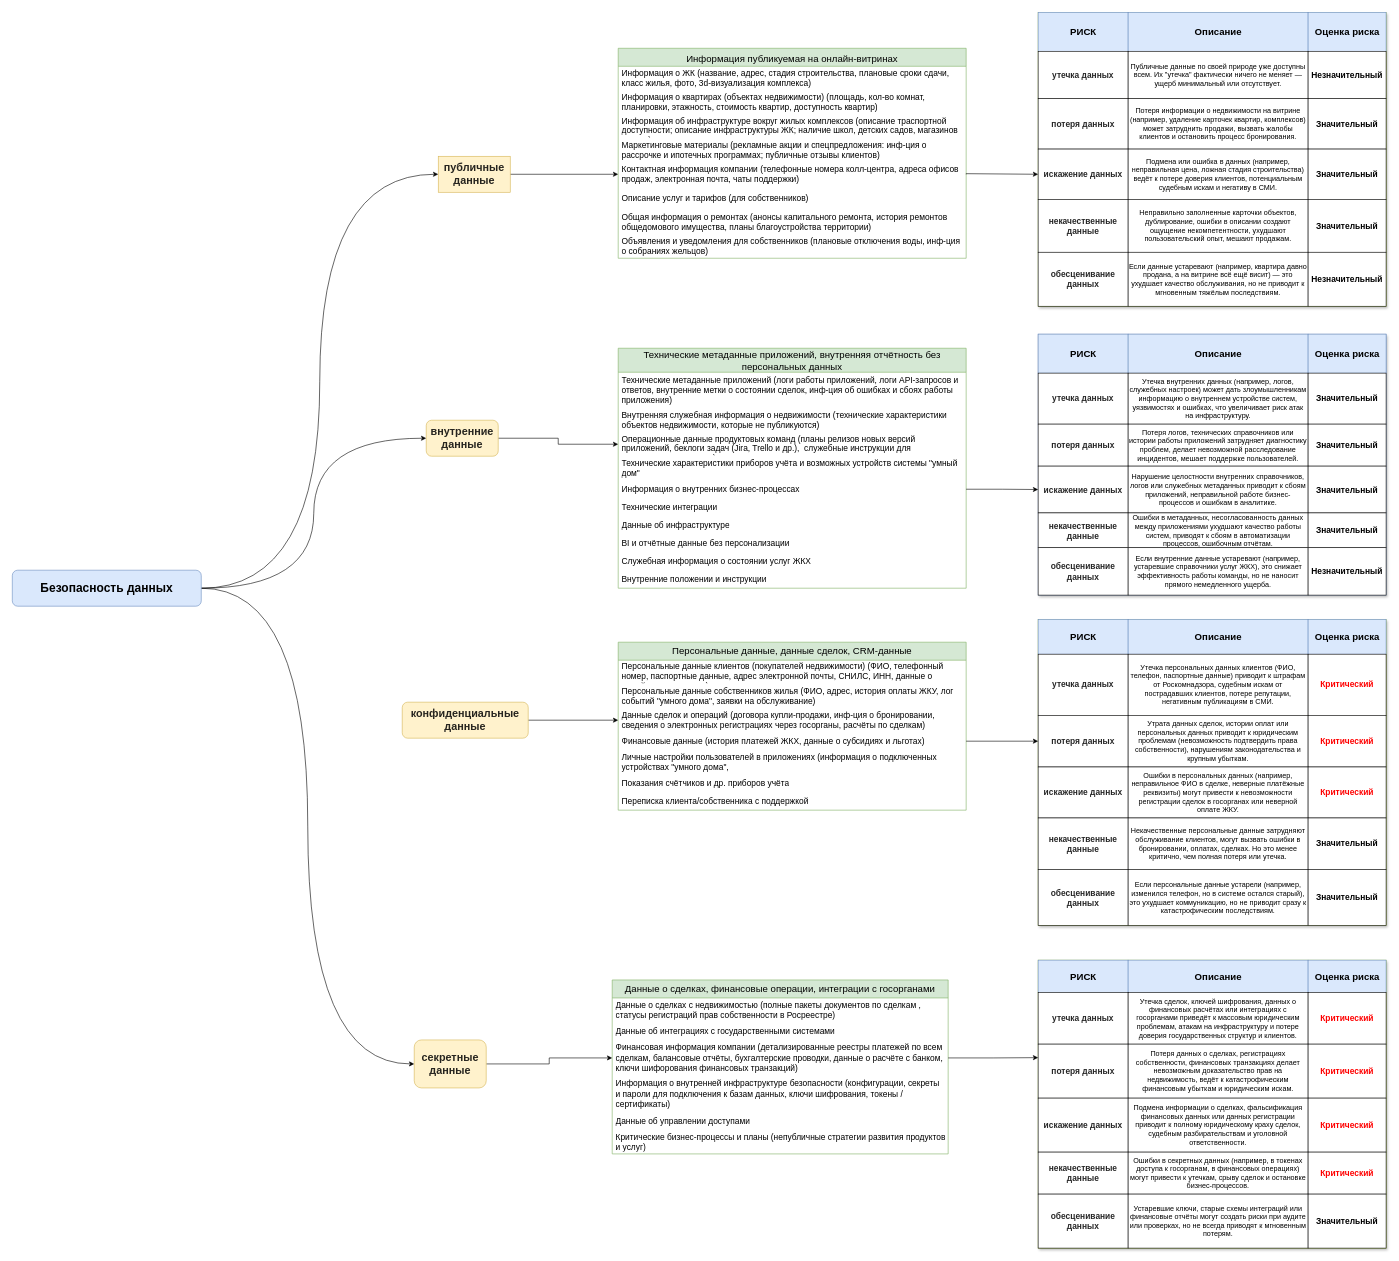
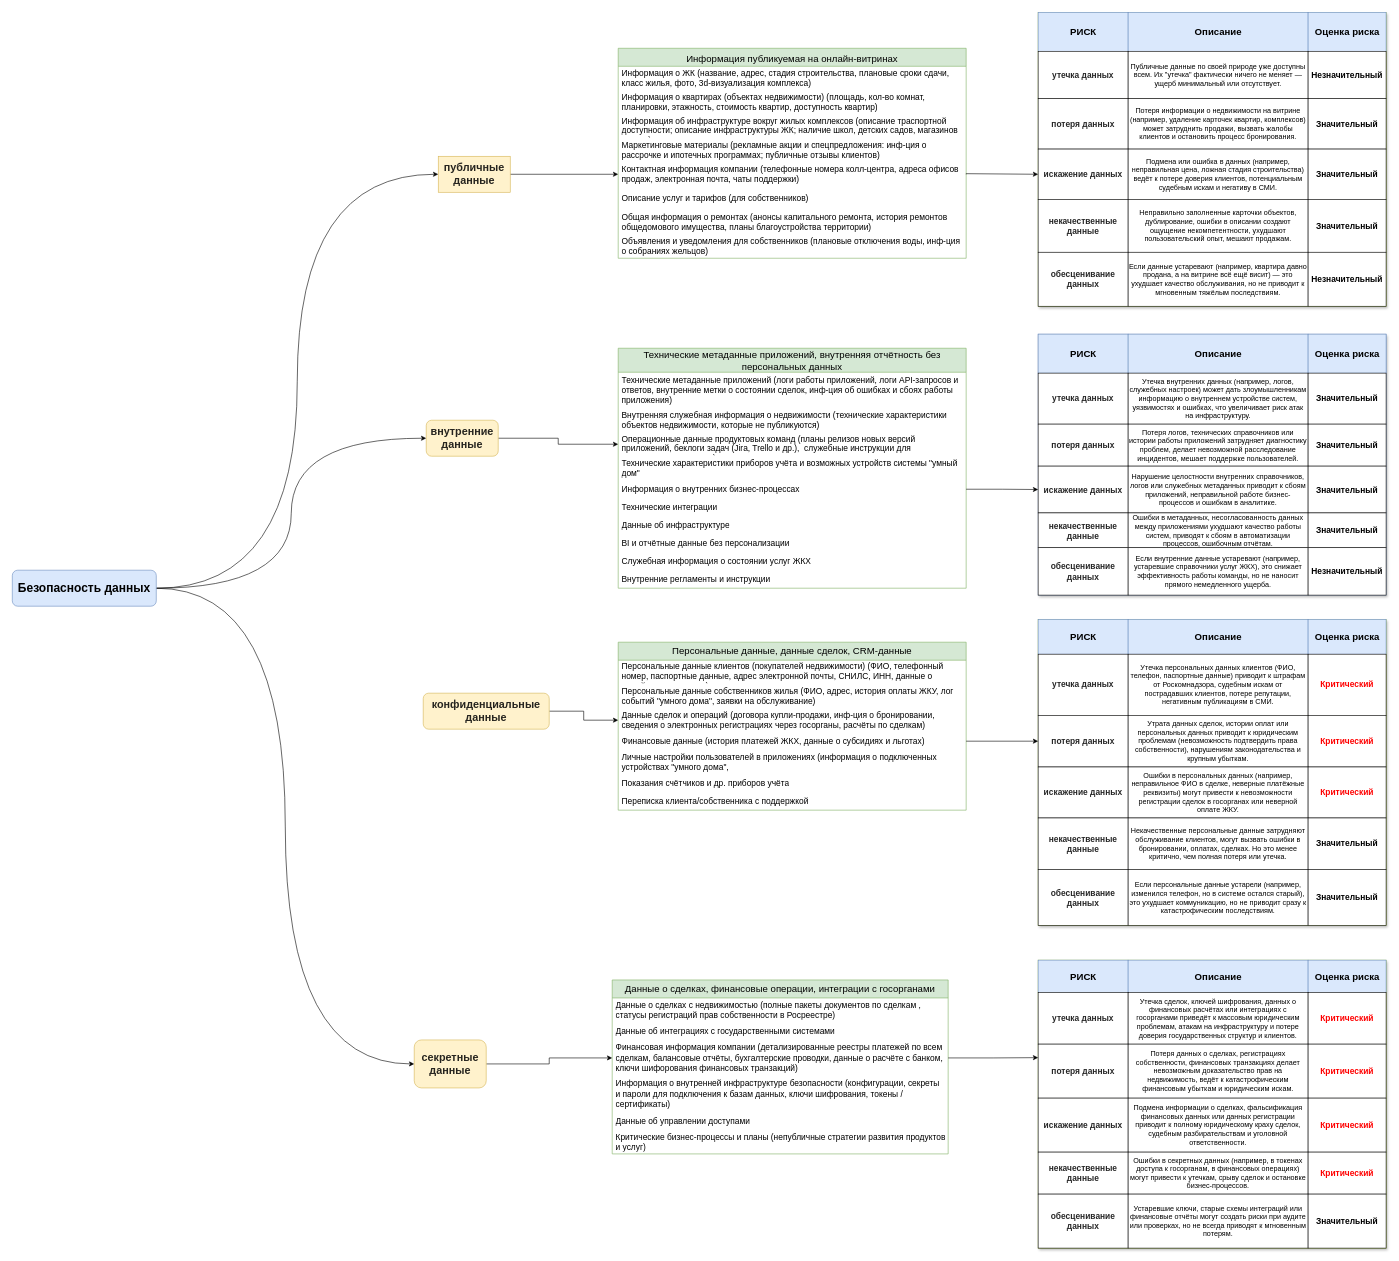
- <mxCell id="33" value="&lt;span style=&quot;text-align: center;&quot;&gt;Внутренние положении&amp;nbsp;&lt;/span&gt;&lt;span style=&quot;text-align: center; background-color: transparent; color: light-dark(rgb(0, 0, 0), rgb(255, 255, 255));&quot;&gt;и инструкции&lt;/span&gt;" style="text;strokeColor=none;fillColor=none;align=left;verticalAlign=middle;spacingLeft=4;spacingRight=4;overflow=hidden;points=[[0,0.5],[1,0.5]];portConstraint=eastwest;rotatable=0;whiteSpace=wrap;html=1;fontSize=14;" vertex="1" parent="23"><mxGeometry y="370" width="580" height="30" as="geometry" /></mxCell>
+ <mxCell id="33" value="&lt;span style=&quot;text-align: center;&quot;&gt;Внутренние регламенты&amp;nbsp;&lt;/span&gt;&lt;span style=&quot;text-align: center; background-color: transparent; color: light-dark(rgb(0, 0, 0), rgb(255, 255, 255));&quot;&gt;и инструкции&lt;/span&gt;" style="text;strokeColor=none;fillColor=none;align=left;verticalAlign=middle;spacingLeft=4;spacingRight=4;overflow=hidden;points=[[0,0.5],[1,0.5]];portConstraint=eastwest;rotatable=0;whiteSpace=wrap;html=1;fontSize=14;" vertex="1" parent="23"><mxGeometry y="370" width="580" height="30" as="geometry" /></mxCell>
- <mxCell id="5" value="&lt;font style=&quot;font-size: 20px;&quot;&gt;Безопасность данных&lt;/font&gt;" style="rounded=1;fillColor=#dae8fc;strokeColor=#6c8ebf;whiteSpace=wrap;textShadow=0;labelBorderColor=none;labelBackgroundColor=none;html=1;fontSize=17;fontStyle=1;" vertex="1" parent="1"><mxGeometry x="20" y="950" width="315" height="60" as="geometry" /></mxCell>
+ <mxCell id="5" value="&lt;font style=&quot;font-size: 20px;&quot;&gt;Безопасность данных&lt;/font&gt;" style="rounded=1;fillColor=#dae8fc;strokeColor=#6c8ebf;whiteSpace=wrap;textShadow=0;labelBorderColor=none;labelBackgroundColor=none;html=1;fontSize=17;fontStyle=1;" vertex="1" parent="1"><mxGeometry x="20" y="950" width="240" height="60" as="geometry" /></mxCell>
- <mxCell id="20" value="&lt;span style=&quot;color: rgba(0, 0, 0, 0.85); font-family: &amp;quot;YS Text&amp;quot;, sans-serif; text-align: left; white-space-collapse: preserve-breaks;&quot;&gt;&lt;font style=&quot;font-size: 18px;&quot;&gt;конфиденциальные данные&lt;/font&gt;&lt;/span&gt;" style="rounded=1;whiteSpace=wrap;html=1;fillColor=#fff2cc;strokeColor=#d6b656;fontStyle=1" vertex="1" parent="1"><mxGeometry x="670" y="1170" width="210" height="60" as="geometry" /></mxCell>
+ <mxCell id="20" value="&lt;span style=&quot;color: rgba(0, 0, 0, 0.85); font-family: &amp;quot;YS Text&amp;quot;, sans-serif; text-align: left; white-space-collapse: preserve-breaks;&quot;&gt;&lt;font style=&quot;font-size: 18px;&quot;&gt;конфиденциальные данные&lt;/font&gt;&lt;/span&gt;" style="rounded=1;whiteSpace=wrap;html=1;fillColor=#fff2cc;strokeColor=#d6b656;fontStyle=1" vertex="1" parent="1"><mxGeometry x="705" y="1155" width="210" height="60" as="geometry" /></mxCell>
